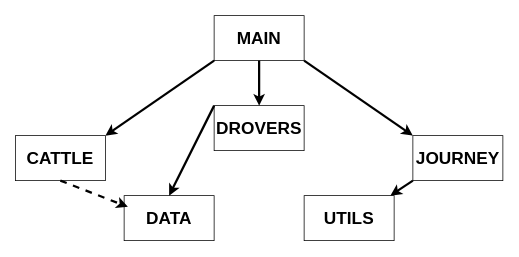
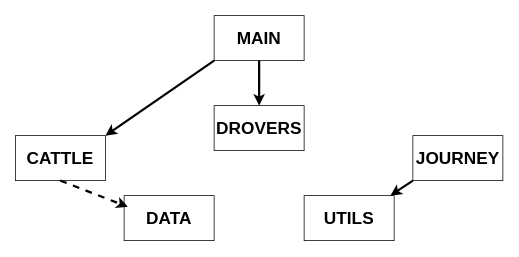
- <mxCell id="12" value="" style="edgeStyle=none;orthogonalLoop=1;jettySize=auto;html=1;strokeWidth=3;fontSize=23;exitX=1;exitY=1;exitDx=0;exitDy=0;entryX=0;entryY=0;entryDx=0;entryDy=0;" parent="1" source="6" target="8" edge="1"><mxGeometry width="100" relative="1" as="geometry"><mxPoint x="450" y="130" as="sourcePoint" /><mxPoint x="550" y="130" as="targetPoint" /><Array as="points" /></mxGeometry></mxCell>
- <mxCell id="19" value="" style="edgeStyle=none;orthogonalLoop=1;jettySize=auto;html=1;strokeWidth=3;fontSize=23;entryX=0.5;entryY=0;entryDx=0;entryDy=0;exitX=0;exitY=0;exitDx=0;exitDy=0;" edge="1" parent="1" source="9" target="14"><mxGeometry width="100" relative="1" as="geometry"><mxPoint x="190" y="390" as="sourcePoint" /><mxPoint x="290" y="390" as="targetPoint" /><Array as="points" /></mxGeometry></mxCell>
